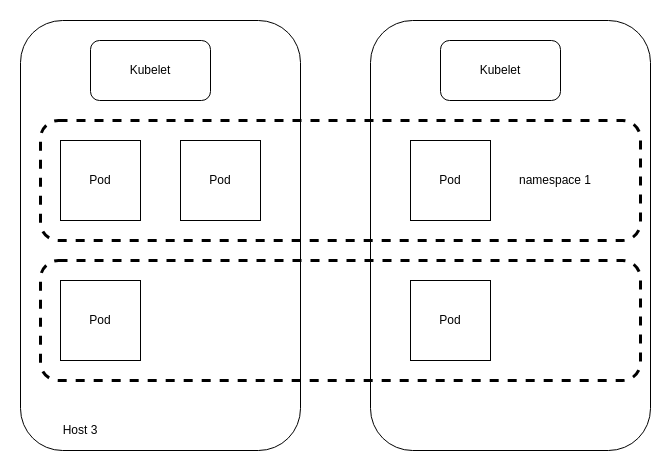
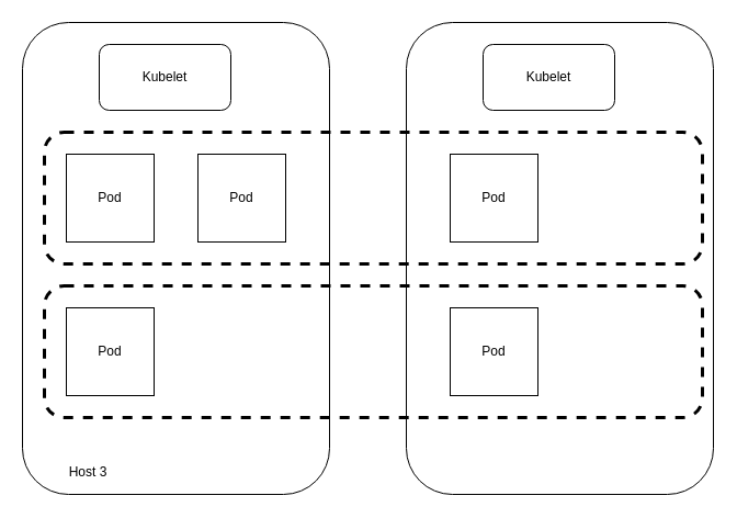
- <mxCell id="14" value="namespace 1" style="text;html=1;strokeColor=none;fillColor=none;align=center;verticalAlign=middle;whiteSpace=wrap;rounded=0;dashed=1;" vertex="1" parent="1"><mxGeometry x="490" y="170" width="130" height="20" as="geometry" /></mxCell>
